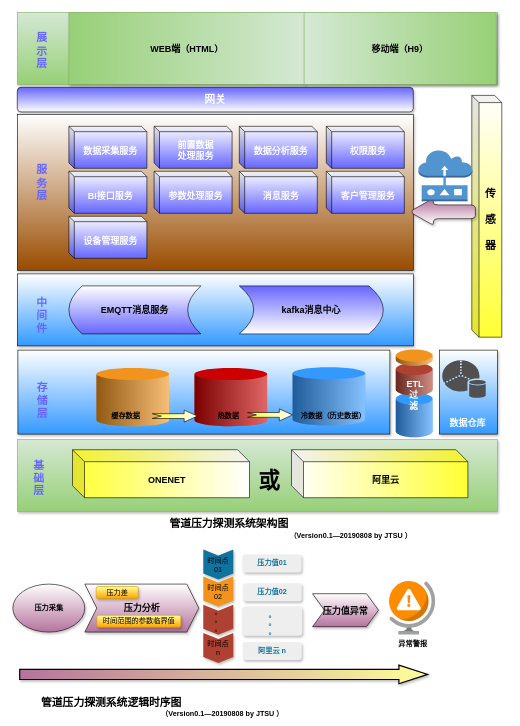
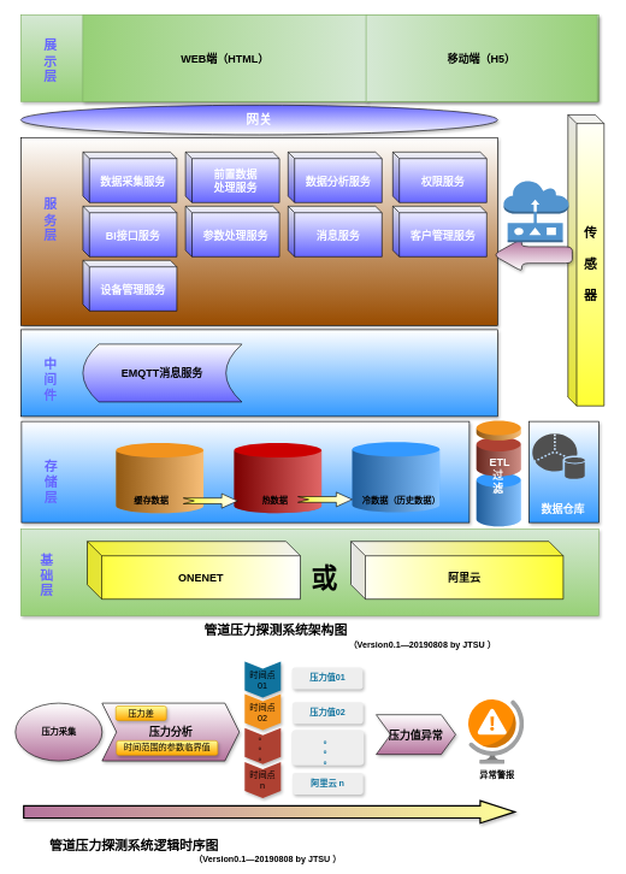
- <mxCell id="6" value="&lt;b&gt;&lt;font style=&quot;font-size: 15px&quot;&gt;移动端（H9）&lt;/font&gt;&lt;/b&gt;" style="rounded=0;whiteSpace=wrap;html=1;shadow=1;glass=0;comic=0;gradientColor=#97d077;fillColor=#d5e8d4;strokeColor=#82b366;gradientDirection=east;" parent="1" vertex="1"><mxGeometry x="506" y="20" width="320" height="120" as="geometry" /></mxCell>
+ <mxCell id="6" value="&lt;b&gt;&lt;font style=&quot;font-size: 15px&quot;&gt;移动端（H5）&lt;/font&gt;&lt;/b&gt;" style="rounded=0;whiteSpace=wrap;html=1;shadow=1;glass=0;comic=0;gradientColor=#97d077;fillColor=#d5e8d4;strokeColor=#82b366;gradientDirection=east;" parent="1" vertex="1"><mxGeometry x="506" y="20" width="320" height="120" as="geometry" /></mxCell>
- <mxCell id="3" value="&lt;b&gt;&lt;font color=&quot;#ffffff&quot; style=&quot;font-size: 18px&quot;&gt;网关&lt;/font&gt;&lt;/b&gt;" style="rounded=1;whiteSpace=wrap;html=1;shadow=1;glass=0;comic=0;gradientColor=#6666FF;gradientDirection=north;" parent="1" vertex="1"><mxGeometry x="28" y="145" width="660" height="41" as="geometry" /></mxCell>
+ <mxCell id="3" value="&lt;b&gt;&lt;font color=&quot;#ffffff&quot; style=&quot;font-size: 18px&quot;&gt;网关&lt;/font&gt;&lt;/b&gt;" style="ellipse;whiteSpace=wrap;html=1;shadow=1;glass=0;comic=0;gradientColor=#6666FF;gradientDirection=north;" parent="1" vertex="1"><mxGeometry x="28" y="145" width="660" height="41" as="geometry" /></mxCell>
- <mxCell id="21" value="&lt;b&gt;&lt;font style=&quot;font-size: 15px&quot;&gt;kafka消息中心&lt;/font&gt;&lt;/b&gt;" style="shape=dataStorage;whiteSpace=wrap;html=1;rounded=1;shadow=0;glass=0;comic=0;gradientColor=#6666FF;direction=west;" parent="18" vertex="1"><mxGeometry x="370" y="20" width="240" height="80" as="geometry" /></mxCell>
